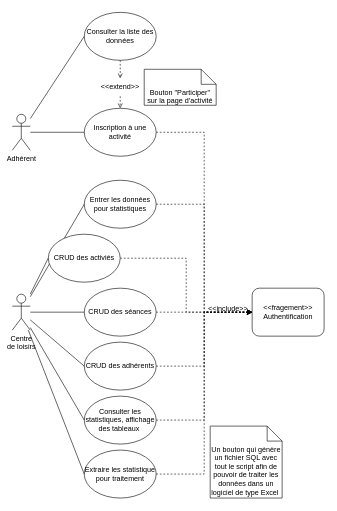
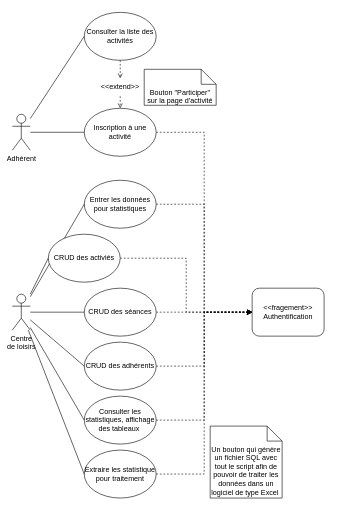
- <mxCell id="8" value="Consulter la liste des données" style="ellipse;whiteSpace=wrap;html=1;" vertex="1" parent="1"><mxGeometry x="140" y="20" width="120" height="80" as="geometry" /></mxCell>
+ <mxCell id="8" value="Consulter la liste des activités" style="ellipse;whiteSpace=wrap;html=1;" vertex="1" parent="1"><mxGeometry x="140" y="20" width="120" height="80" as="geometry" /></mxCell>
- <mxCell id="16" value="&amp;lt;&amp;lt;include&amp;gt;&amp;gt;" style="text;html=1;align=center;verticalAlign=middle;whiteSpace=wrap;rounded=0;" vertex="1" parent="1"><mxGeometry x="350" y="500" width="60" height="30" as="geometry" /></mxCell>
